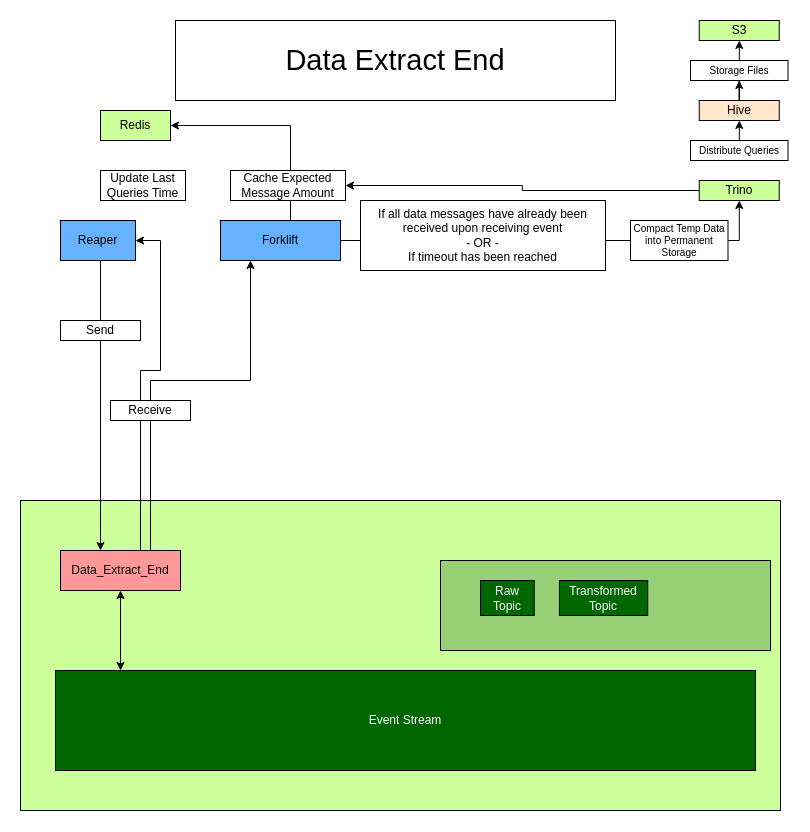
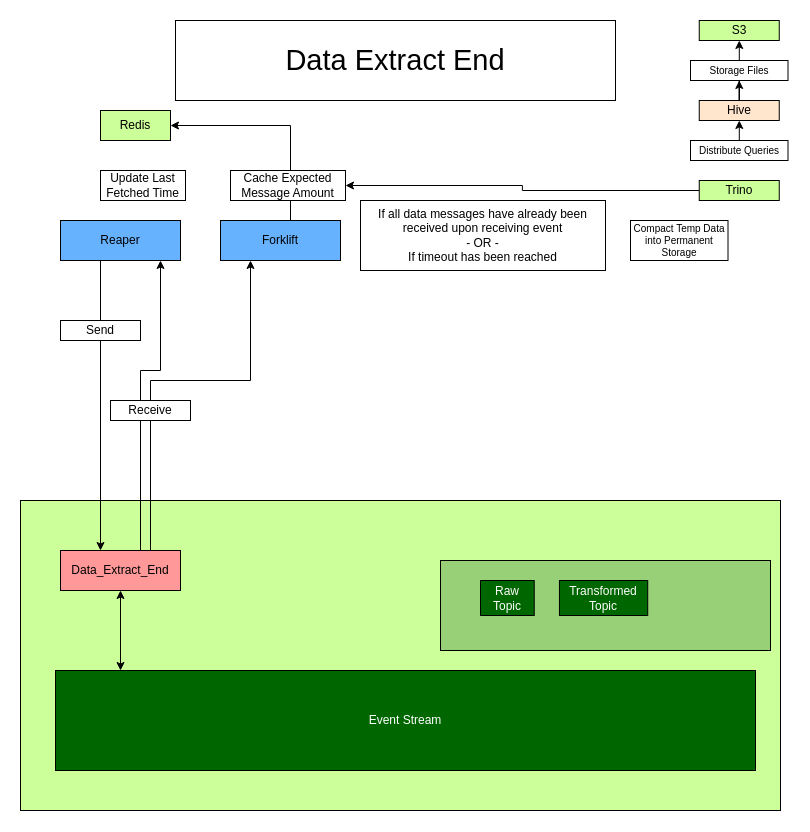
- <mxCell id="21" value="Update Last Queries Time" style="rounded=0;whiteSpace=wrap;html=1;" vertex="1" parent="1"><mxGeometry x="100" y="170" width="85" height="30" as="geometry" /></mxCell>
+ <mxCell id="21" value="Update Last Fetched Time" style="rounded=0;whiteSpace=wrap;html=1;" vertex="1" parent="1"><mxGeometry x="100" y="170" width="85" height="30" as="geometry" /></mxCell>
- <mxCell id="17" style="edgeStyle=orthogonalEdgeStyle;rounded=0;orthogonalLoop=1;jettySize=auto;html=1;entryX=0.5;entryY=1;entryDx=0;entryDy=0;" edge="1" parent="1" source="18" target="23"><mxGeometry relative="1" as="geometry"><mxPoint x="566.25" y="250" as="targetPoint" /></mxGeometry></mxCell>
- <mxCell id="14" value="Reaper" style="rounded=0;whiteSpace=wrap;html=1;fillColor=#66B2FF;movable=1;resizable=1;rotatable=1;deletable=1;editable=1;locked=0;connectable=1;" parent="1" vertex="1"><mxGeometry x="60" y="220" width="75" height="40" as="geometry" /></mxCell>
+ <mxCell id="14" value="Reaper" style="rounded=0;whiteSpace=wrap;html=1;fillColor=#66B2FF;movable=1;resizable=1;rotatable=1;deletable=1;editable=1;locked=0;connectable=1;" parent="1" vertex="1"><mxGeometry x="60" y="220" width="120" height="40" as="geometry" /></mxCell>
